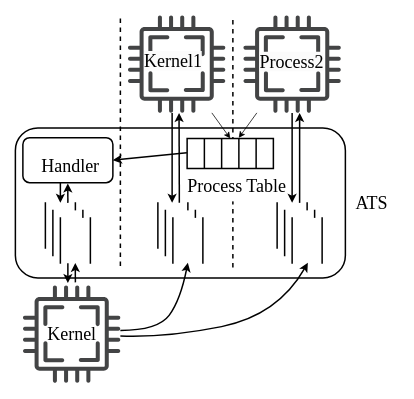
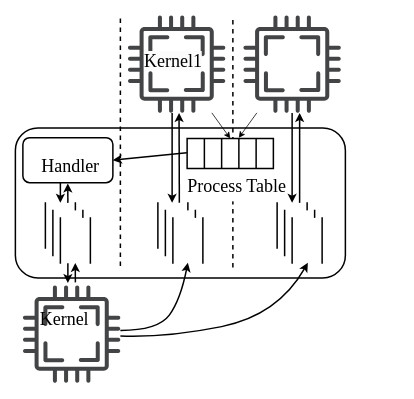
- <mxCell id="29" value="&lt;span style=&quot;color: rgb(0, 0, 0); font-family: &amp;quot;Times New Roman&amp;quot;; font-size: 24px; font-style: normal; font-variant-ligatures: normal; font-variant-caps: normal; font-weight: 400; letter-spacing: normal; orphans: 2; text-align: center; text-indent: 0px; text-transform: none; widows: 2; word-spacing: 0px; -webkit-text-stroke-width: 0px; background-color: rgb(251, 251, 251); text-decoration-thickness: initial; text-decoration-style: initial; text-decoration-color: initial; float: none; display: inline !important;&quot;&gt;Process2&lt;/span&gt;" style="text;whiteSpace=wrap;html=1;" vertex="1" parent="27"><mxGeometry x="20" y="41" width="90" height="50" as="geometry" /></mxCell>
- <mxCell id="20" value="&lt;font face=&quot;Times New Roman&quot; style=&quot;font-size: 24px;&quot;&gt;ATS&lt;/font&gt;" style="text;html=1;align=center;verticalAlign=middle;resizable=0;points=[];autosize=1;strokeColor=none;fillColor=none;" vertex="1" parent="1"><mxGeometry x="460" y="250" width="70" height="40" as="geometry" /></mxCell>
- <mxCell id="23" value="&lt;font face=&quot;Times New Roman&quot; style=&quot;font-size: 24px;&quot;&gt;Kernel&lt;/font&gt;" style="text;html=1;align=center;verticalAlign=middle;resizable=0;points=[];autosize=1;strokeColor=none;fillColor=none;" vertex="1" parent="21"><mxGeometry x="20" y="45" width="90" height="40" as="geometry" /></mxCell>
+ <mxCell id="23" value="&lt;font face=&quot;Times New Roman&quot; style=&quot;font-size: 24px;&quot;&gt;Kernel&lt;/font&gt;" style="text;html=1;align=center;verticalAlign=middle;resizable=0;points=[];autosize=1;strokeColor=none;fillColor=none;" vertex="1" parent="21"><mxGeometry x="10" y="25" width="90" height="40" as="geometry" /></mxCell>
